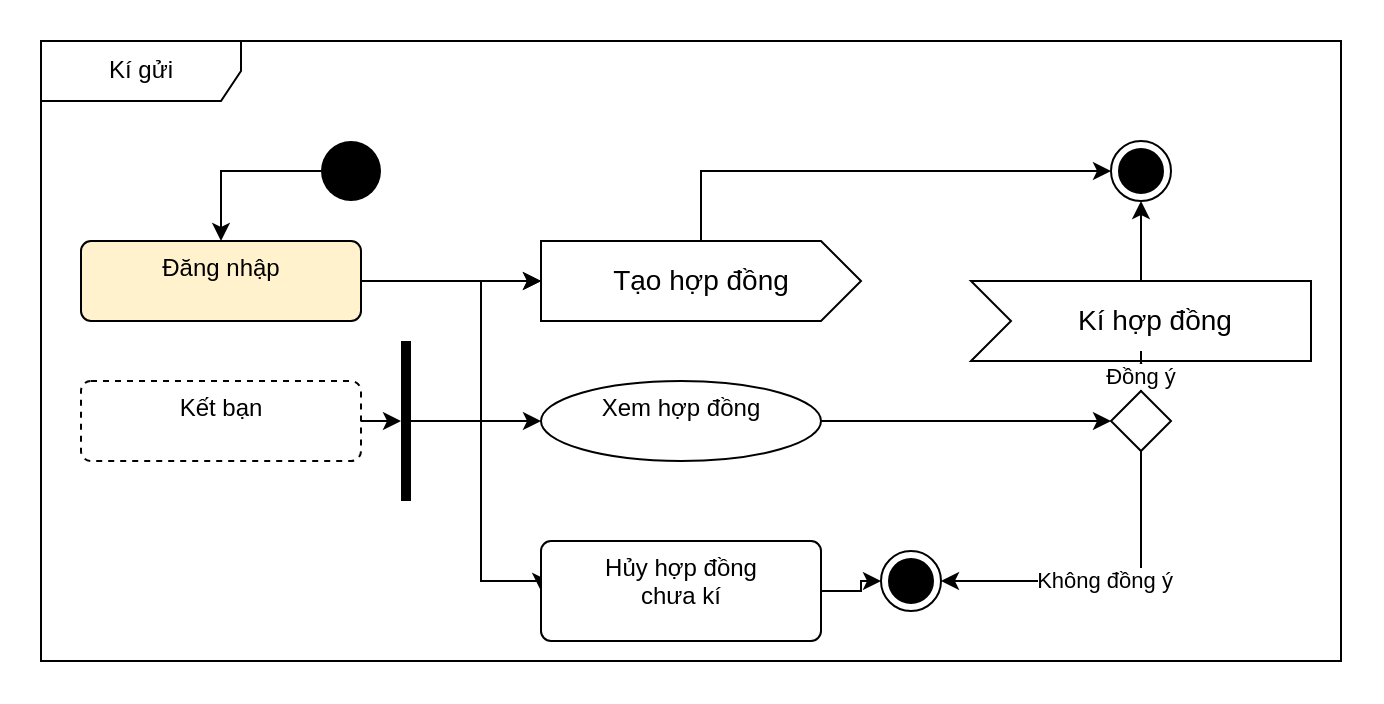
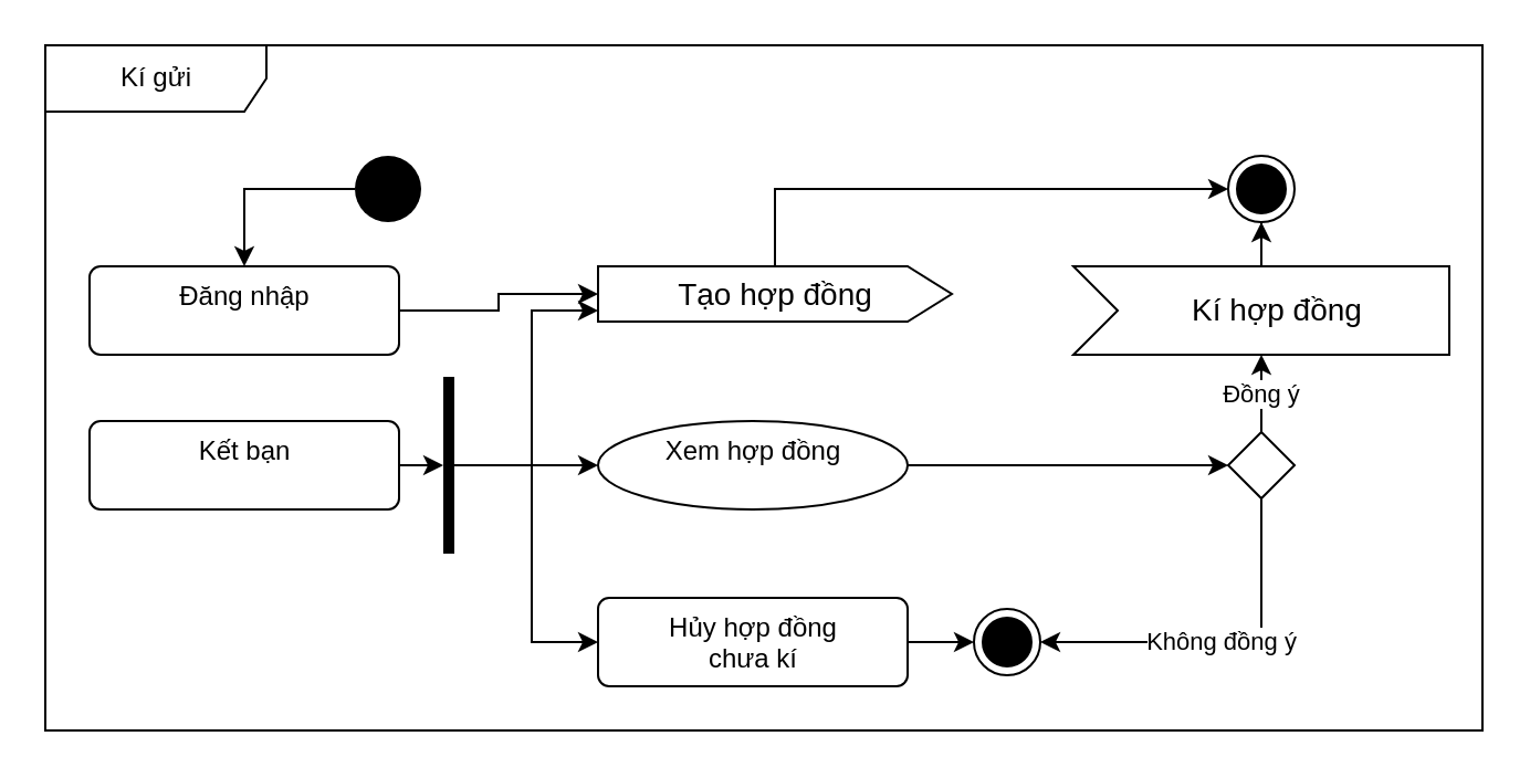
- <mxCell id="25" value="Đăng nhập" style="html=1;align=center;verticalAlign=top;rounded=1;absoluteArcSize=1;arcSize=10;dashed=0;fillColor=#fff2cc;" vertex="1" parent="1"><mxGeometry x="40" y="120" width="140" height="40" as="geometry" /></mxCell>
+ <mxCell id="25" value="Đăng nhập" style="html=1;align=center;verticalAlign=top;rounded=1;absoluteArcSize=1;arcSize=10;dashed=0;" vertex="1" parent="1"><mxGeometry x="40" y="120" width="140" height="40" as="geometry" /></mxCell>
- <mxCell id="8" value="Tạo hợp đồng" style="html=1;shape=mxgraph.infographic.ribbonSimple;notch1=0;notch2=20;align=center;verticalAlign=middle;fontSize=14;fontStyle=0;fillColor=#FFFFFF;" vertex="1" parent="1"><mxGeometry x="270" y="120" width="160" height="40" as="geometry" /></mxCell>
+ <mxCell id="8" value="Tạo hợp đồng" style="html=1;shape=mxgraph.infographic.ribbonSimple;notch1=0;notch2=20;align=center;verticalAlign=middle;fontSize=14;fontStyle=0;fillColor=#FFFFFF;" vertex="1" parent="1"><mxGeometry x="270" y="120" width="160" height="25" as="geometry" /></mxCell>
- <mxCell id="10" value="Kí hợp đồng" style="html=1;shape=mxgraph.infographic.ribbonSimple;notch1=20;notch2=0;align=center;verticalAlign=middle;fontSize=14;fontStyle=0;fillColor=#FFFFFF;flipH=0;spacingRight=0;spacingLeft=14;" vertex="1" parent="1"><mxGeometry x="485" y="140" width="170" height="40" as="geometry" /></mxCell>
+ <mxCell id="10" value="Kí hợp đồng" style="html=1;shape=mxgraph.infographic.ribbonSimple;notch1=20;notch2=0;align=center;verticalAlign=middle;fontSize=14;fontStyle=0;fillColor=#FFFFFF;flipH=0;spacingRight=0;spacingLeft=14;" vertex="1" parent="1"><mxGeometry x="485" y="120" width="170" height="40" as="geometry" /></mxCell>
- <mxCell id="6" value="Kết bạn" style="html=1;align=center;verticalAlign=top;rounded=1;absoluteArcSize=1;arcSize=10;dashed=1;" vertex="1" parent="1"><mxGeometry x="40" y="190" width="140" height="40" as="geometry" /></mxCell>
+ <mxCell id="6" value="Kết bạn" style="html=1;align=center;verticalAlign=top;rounded=1;absoluteArcSize=1;arcSize=10;dashed=0;" vertex="1" parent="1"><mxGeometry x="40" y="190" width="140" height="40" as="geometry" /></mxCell>
- <mxCell id="18" value="Hủy hợp đồng&lt;br&gt;chưa kí" style="html=1;align=center;verticalAlign=top;rounded=1;absoluteArcSize=1;arcSize=10;dashed=0;" vertex="1" parent="1"><mxGeometry x="270" y="270" width="140" height="50" as="geometry" /></mxCell>
+ <mxCell id="18" value="Hủy hợp đồng&lt;br&gt;chưa kí" style="html=1;align=center;verticalAlign=top;rounded=1;absoluteArcSize=1;arcSize=10;dashed=0;" vertex="1" parent="1"><mxGeometry x="270" y="270" width="140" height="40" as="geometry" /></mxCell>
